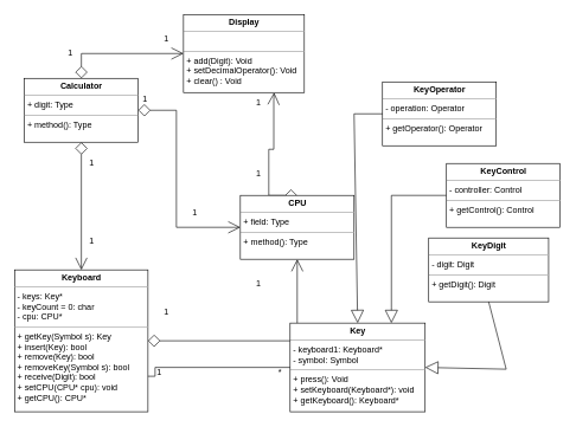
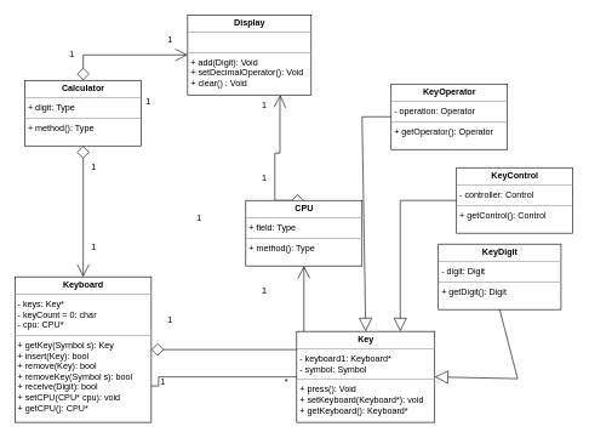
- <mxCell id="2" style="edgeStyle=orthogonalEdgeStyle;rounded=0;orthogonalLoop=1;jettySize=auto;html=1;exitX=1;exitY=0.5;exitDx=0;exitDy=0;endArrow=open;endFill=0;endSize=15;startArrow=diamond;startFill=0;startSize=15;entryX=0;entryY=0.5;entryDx=0;entryDy=0;" parent="1" source="8" target="9" edge="1"><mxGeometry relative="1" as="geometry"><mxPoint x="187.5" y="154" as="sourcePoint" /><mxPoint x="267.5" y="135" as="targetPoint" /><Array as="points"><mxPoint x="247.5" y="155" /><mxPoint x="247.5" y="320" /></Array></mxGeometry></mxCell>
